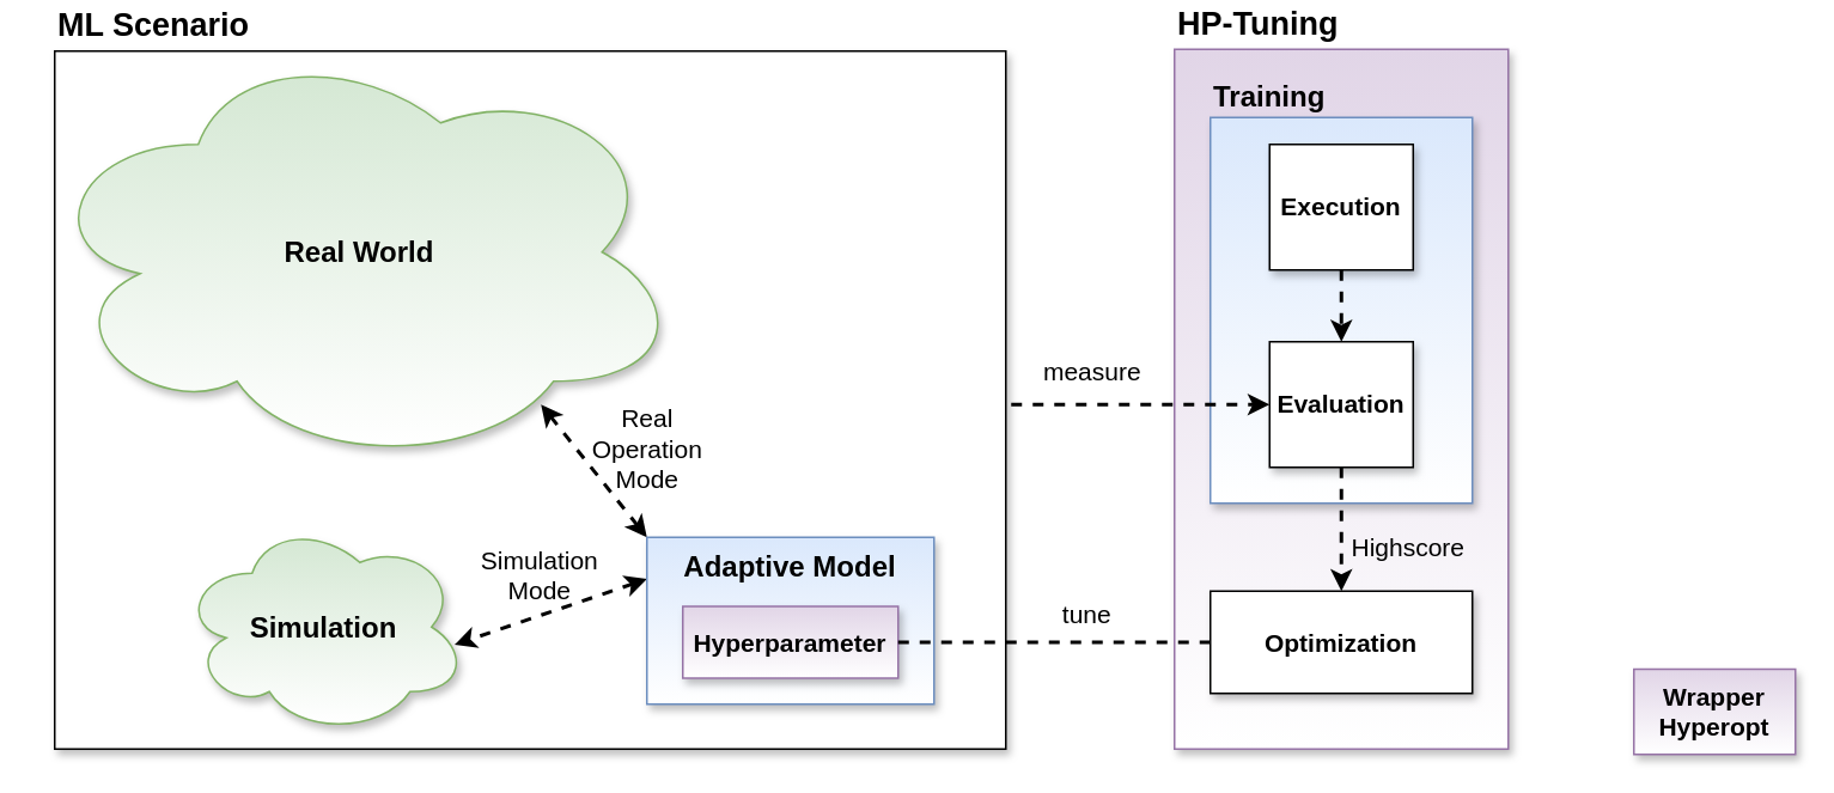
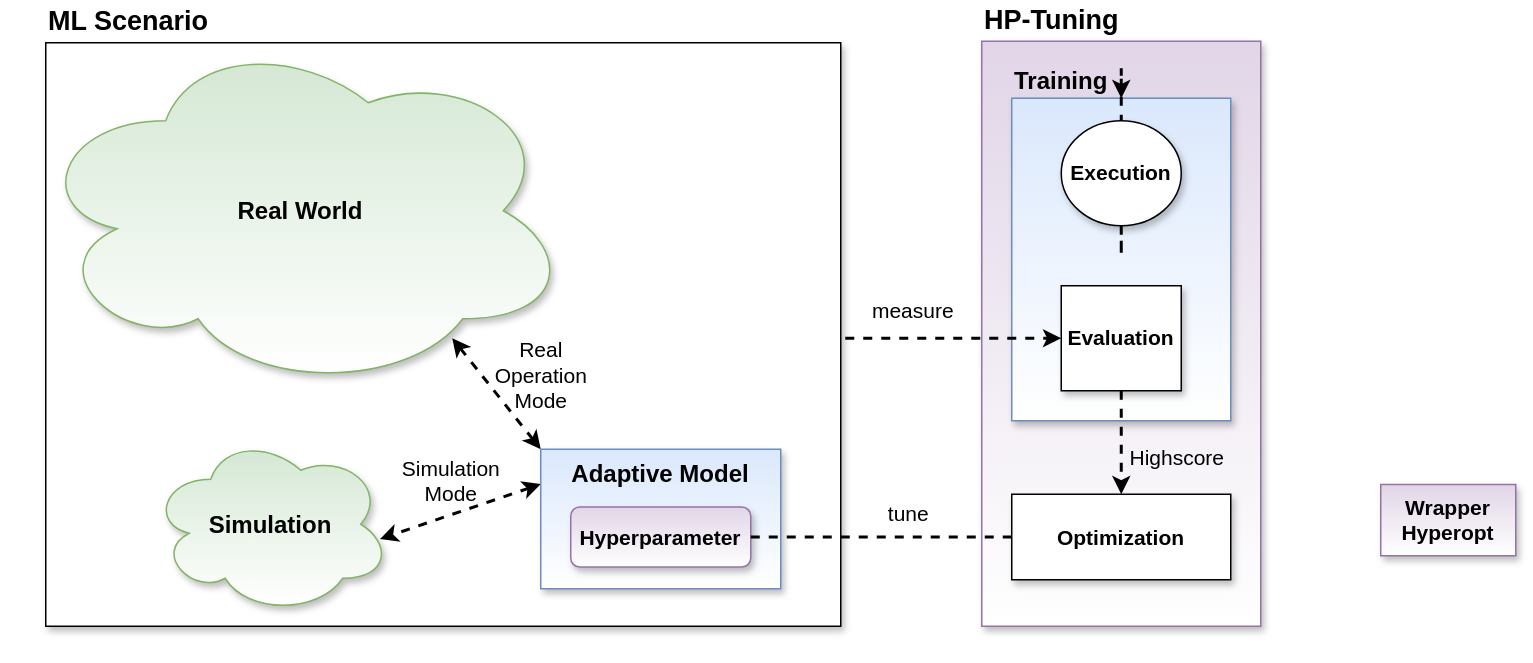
- <mxCell id="12" value="Execution" style="rounded=0;whiteSpace=wrap;html=1;fontSize=14;fillColor=default;gradientColor=#FFFFFF;fontStyle=1;shadow=1;" parent="1" vertex="1"><mxGeometry x="707" y="80" width="80" height="70" as="geometry" /></mxCell>
+ <mxCell id="12" value="Execution" style="ellipse;whiteSpace=wrap;html=1;fontSize=14;fillColor=default;gradientColor=#FFFFFF;fontStyle=1;shadow=1;" parent="1" vertex="1"><mxGeometry x="707" y="80" width="80" height="70" as="geometry" /></mxCell>
- <mxCell id="11" value="" style="edgeStyle=orthogonalEdgeStyle;rounded=0;orthogonalLoop=1;jettySize=auto;html=1;dashed=1;strokeWidth=2;fontSize=14;startArrow=none;startFill=0;endArrow=classic;endFill=1;" parent="1" source="12" target="9" edge="1"><mxGeometry relative="1" as="geometry" /></mxCell>
+ <mxCell id="11" value="" style="edgeStyle=orthogonalEdgeStyle;rounded=0;orthogonalLoop=1;jettySize=auto;html=1;dashed=1;strokeWidth=2;fontSize=14;startArrow=none;startFill=0;endArrow=classic;endFill=1;" parent="1" source="12" target="3" edge="1"><mxGeometry relative="1" as="geometry" /></mxCell>
- <mxCell id="17" value="Hyperparameter" style="rounded=0;whiteSpace=wrap;html=1;fontSize=14;fillColor=#e1d5e7;strokeColor=#9673a6;fontStyle=1;verticalAlign=middle;gradientColor=#FFFFFF;shadow=1;" parent="1" vertex="1"><mxGeometry x="380" y="337.5" width="120" height="40" as="geometry" /></mxCell>
+ <mxCell id="17" value="Hyperparameter" style="whiteSpace=wrap;html=1;fontSize=14;fillColor=#e1d5e7;strokeColor=#9673a6;fontStyle=1;verticalAlign=middle;gradientColor=#FFFFFF;shadow=1;rounded=1;" parent="1" vertex="1"><mxGeometry x="380" y="337.5" width="120" height="40" as="geometry" /></mxCell>
- <mxCell id="7" value="Wrapper&lt;br style=&quot;font-size: 14px;&quot;&gt;Hyperopt" style="rounded=0;whiteSpace=wrap;html=1;fontSize=14;fillColor=#e1d5e7;strokeColor=#9673a6;gradientColor=#FFFFFF;shadow=1;fontStyle=1" parent="1" vertex="1"><mxGeometry x="910" y="372.5" width="90" height="47.5" as="geometry" /></mxCell>
+ <mxCell id="7" value="Wrapper&lt;br style=&quot;font-size: 14px;&quot;&gt;Hyperopt" style="rounded=0;whiteSpace=wrap;html=1;fontSize=14;fillColor=#e1d5e7;strokeColor=#9673a6;gradientColor=#FFFFFF;shadow=1;fontStyle=1" parent="1" vertex="1"><mxGeometry x="920" y="322.5" width="90" height="47.5" as="geometry" /></mxCell>
